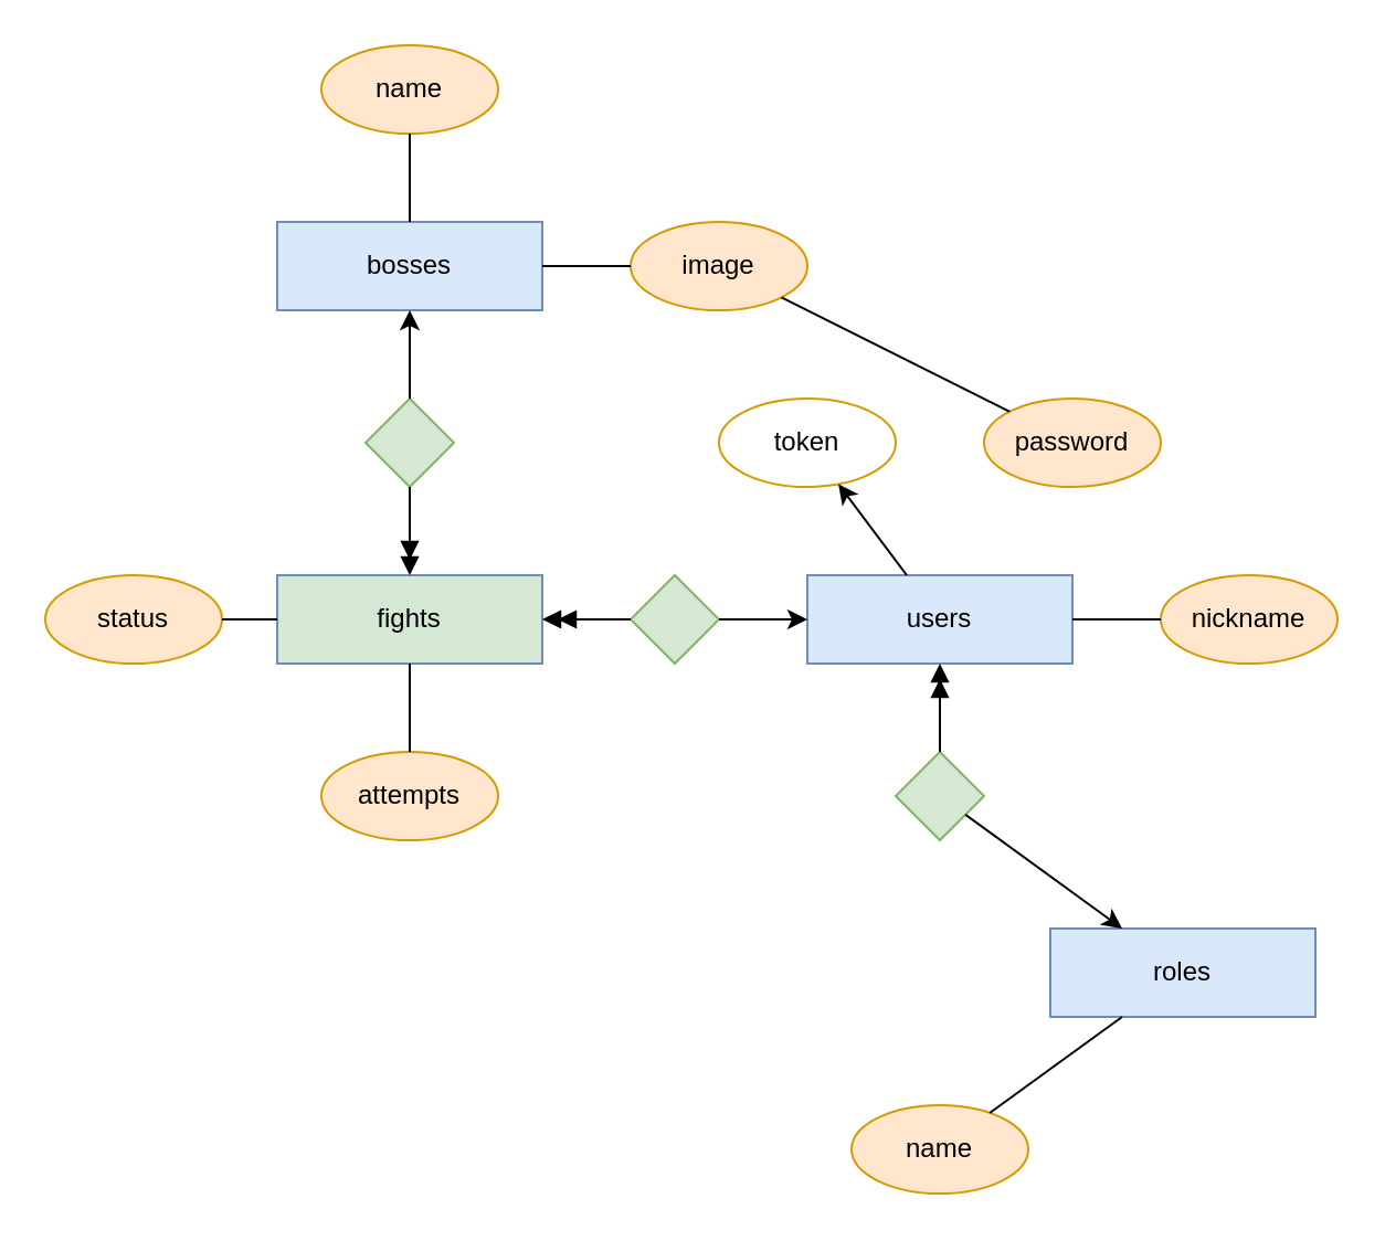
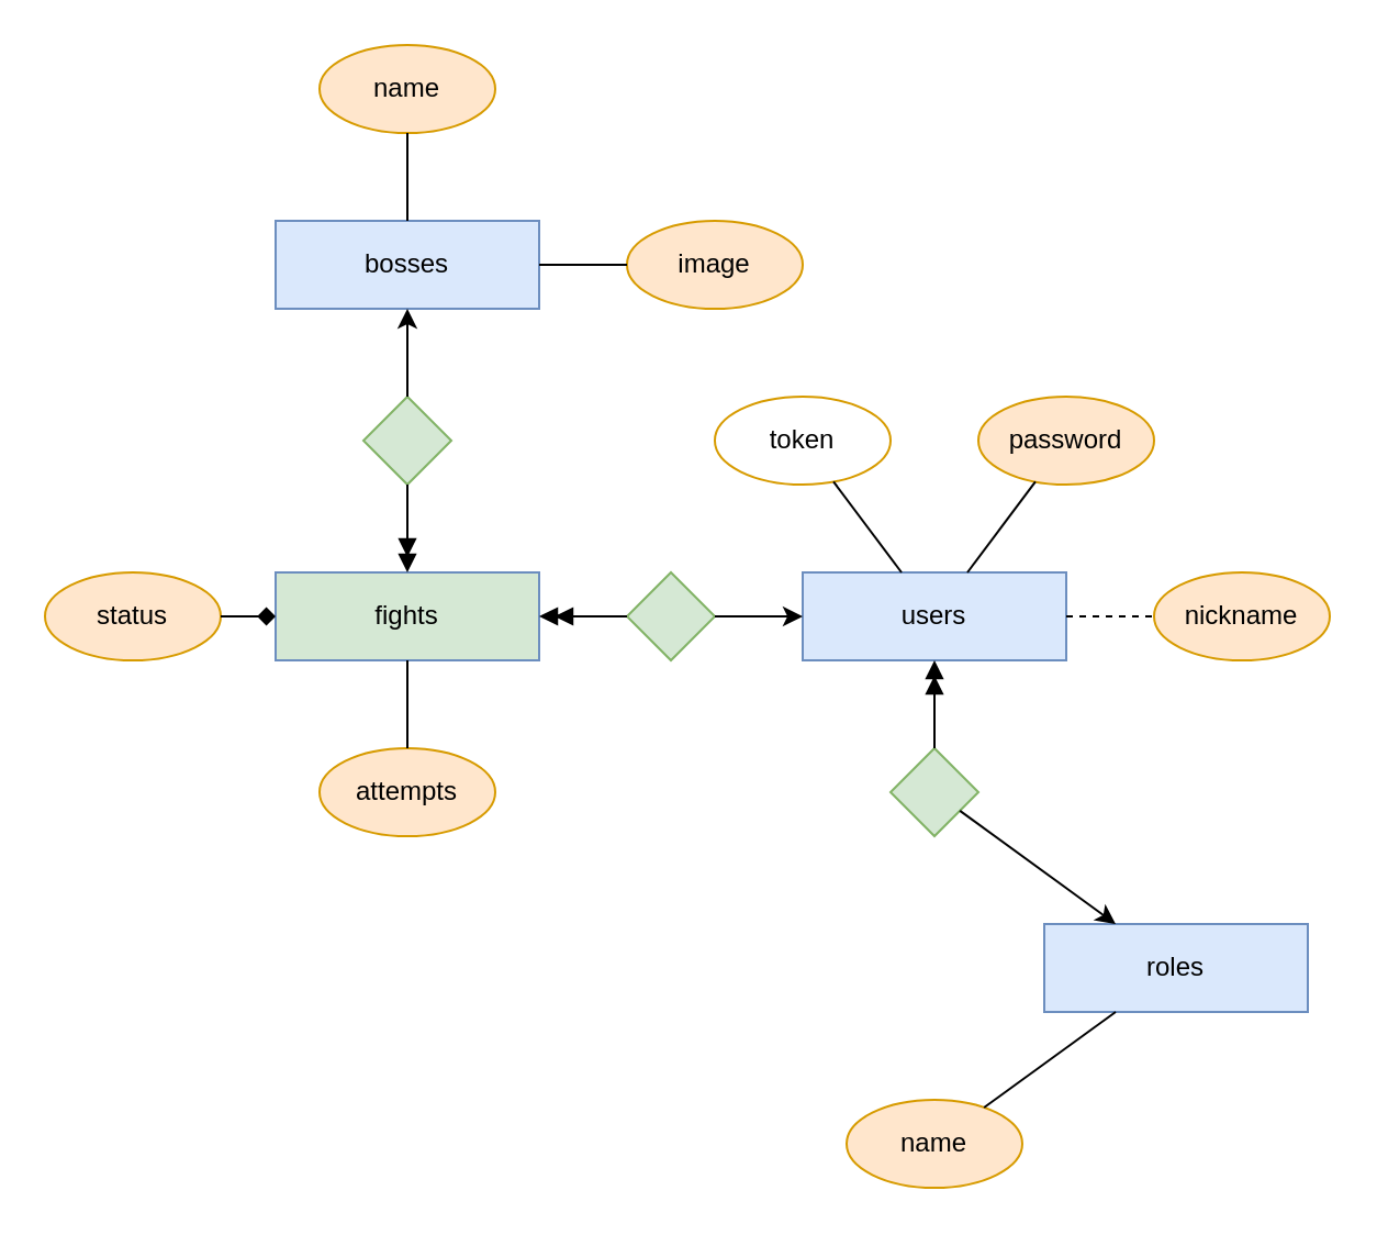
- <mxCell id="30" value="" style="endArrow=none;html=1;rounded=0;" edge="1" parent="1" source="29" target="8"><mxGeometry width="50" height="50" relative="1" as="geometry"><mxPoint x="325" y="300" as="sourcePoint" /><mxPoint x="375" y="250" as="targetPoint" /></mxGeometry></mxCell>
+ <mxCell id="30" value="" style="endArrow=none;html=1;rounded=0;" edge="1" parent="1" source="29" target="2"><mxGeometry width="50" height="50" relative="1" as="geometry"><mxPoint x="325" y="300" as="sourcePoint" /><mxPoint x="375" y="250" as="targetPoint" /></mxGeometry></mxCell>
- <mxCell id="28" value="" style="endArrow=classic;html=1;rounded=0;" edge="1" parent="1" source="2" target="27"><mxGeometry width="50" height="50" relative="1" as="geometry"><mxPoint x="325" y="300" as="sourcePoint" /><mxPoint x="375" y="250" as="targetPoint" /></mxGeometry></mxCell>
+ <mxCell id="28" value="" style="endArrow=none;html=1;rounded=0;" edge="1" parent="1" source="2" target="27"><mxGeometry width="50" height="50" relative="1" as="geometry"><mxPoint x="325" y="300" as="sourcePoint" /><mxPoint x="375" y="250" as="targetPoint" /></mxGeometry></mxCell>
- <mxCell id="11" value="" style="endArrow=none;html=1;rounded=0;" parent="1" source="9" target="7" edge="1"><mxGeometry width="50" height="50" relative="1" as="geometry"><mxPoint x="235" y="400" as="sourcePoint" /><mxPoint x="285" y="350" as="targetPoint" /></mxGeometry></mxCell>
+ <mxCell id="11" value="" style="endArrow=diamond;html=1;rounded=0;" parent="1" source="9" target="7" edge="1"><mxGeometry width="50" height="50" relative="1" as="geometry"><mxPoint x="235" y="400" as="sourcePoint" /><mxPoint x="285" y="350" as="targetPoint" /></mxGeometry></mxCell>
- <mxCell id="14" value="" style="endArrow=none;html=1;rounded=0;" parent="1" source="2" target="4" edge="1"><mxGeometry width="50" height="50" relative="1" as="geometry"><mxPoint x="235" y="400" as="sourcePoint" /><mxPoint x="285" y="350" as="targetPoint" /></mxGeometry></mxCell>
+ <mxCell id="14" value="" style="endArrow=none;html=1;rounded=0;dashed=1;" parent="1" source="2" target="4" edge="1"><mxGeometry width="50" height="50" relative="1" as="geometry"><mxPoint x="235" y="400" as="sourcePoint" /><mxPoint x="285" y="350" as="targetPoint" /></mxGeometry></mxCell>
